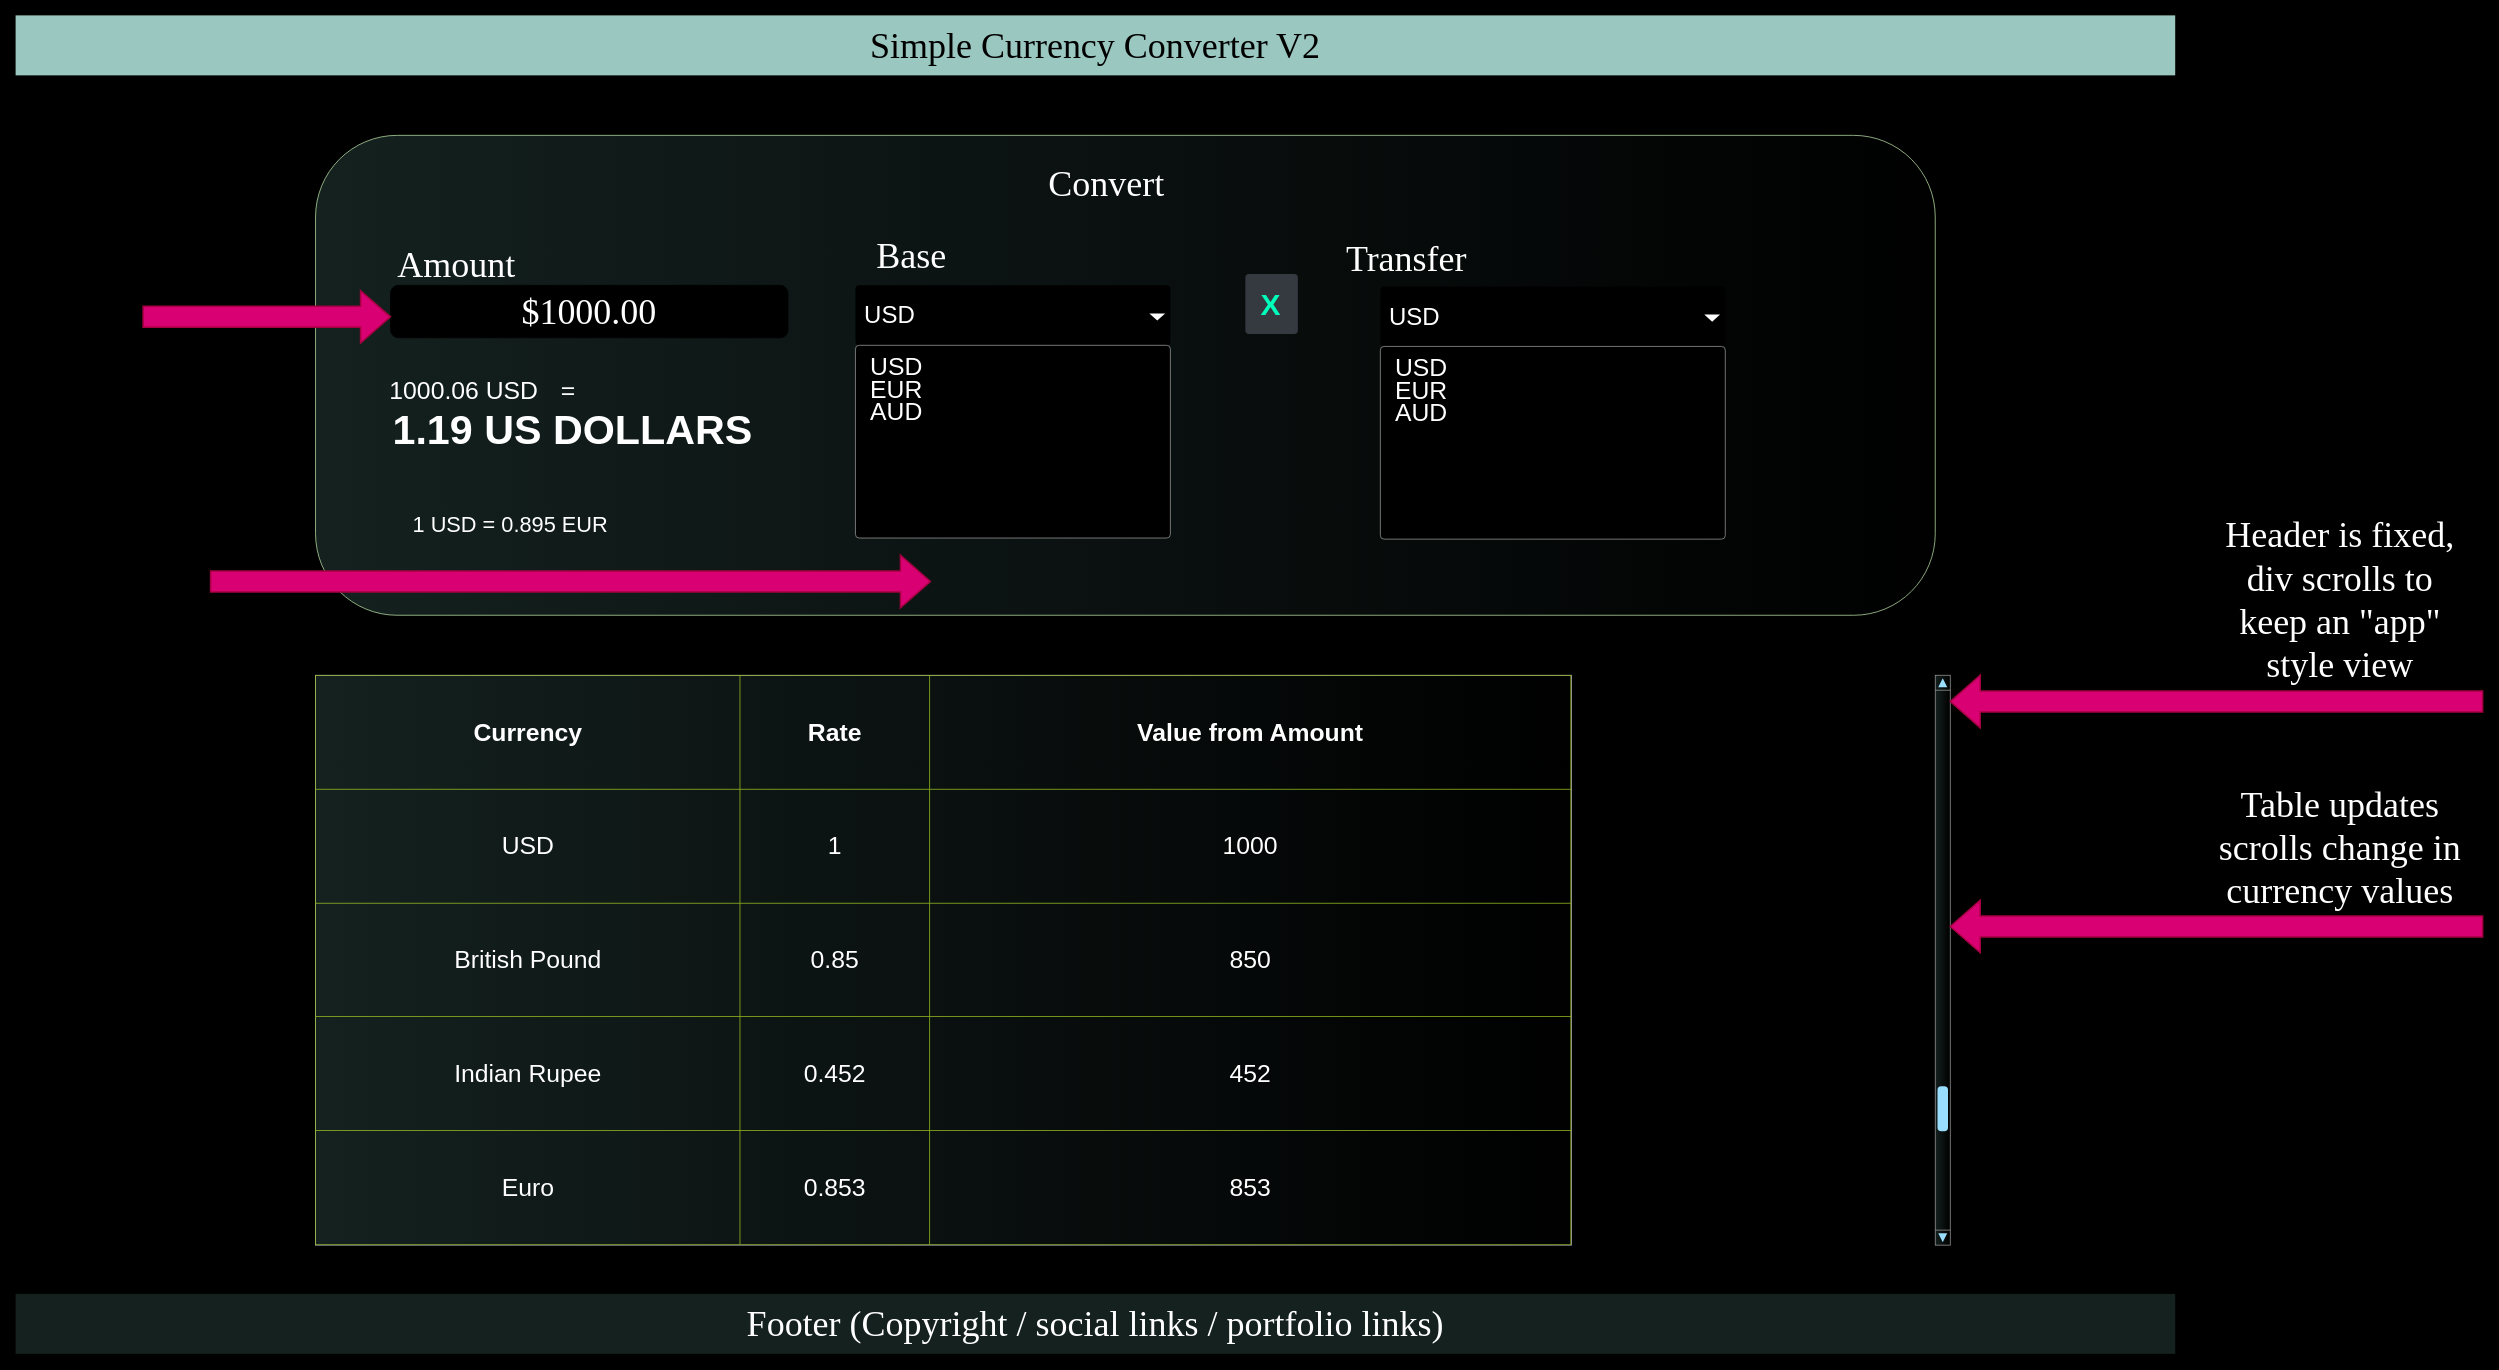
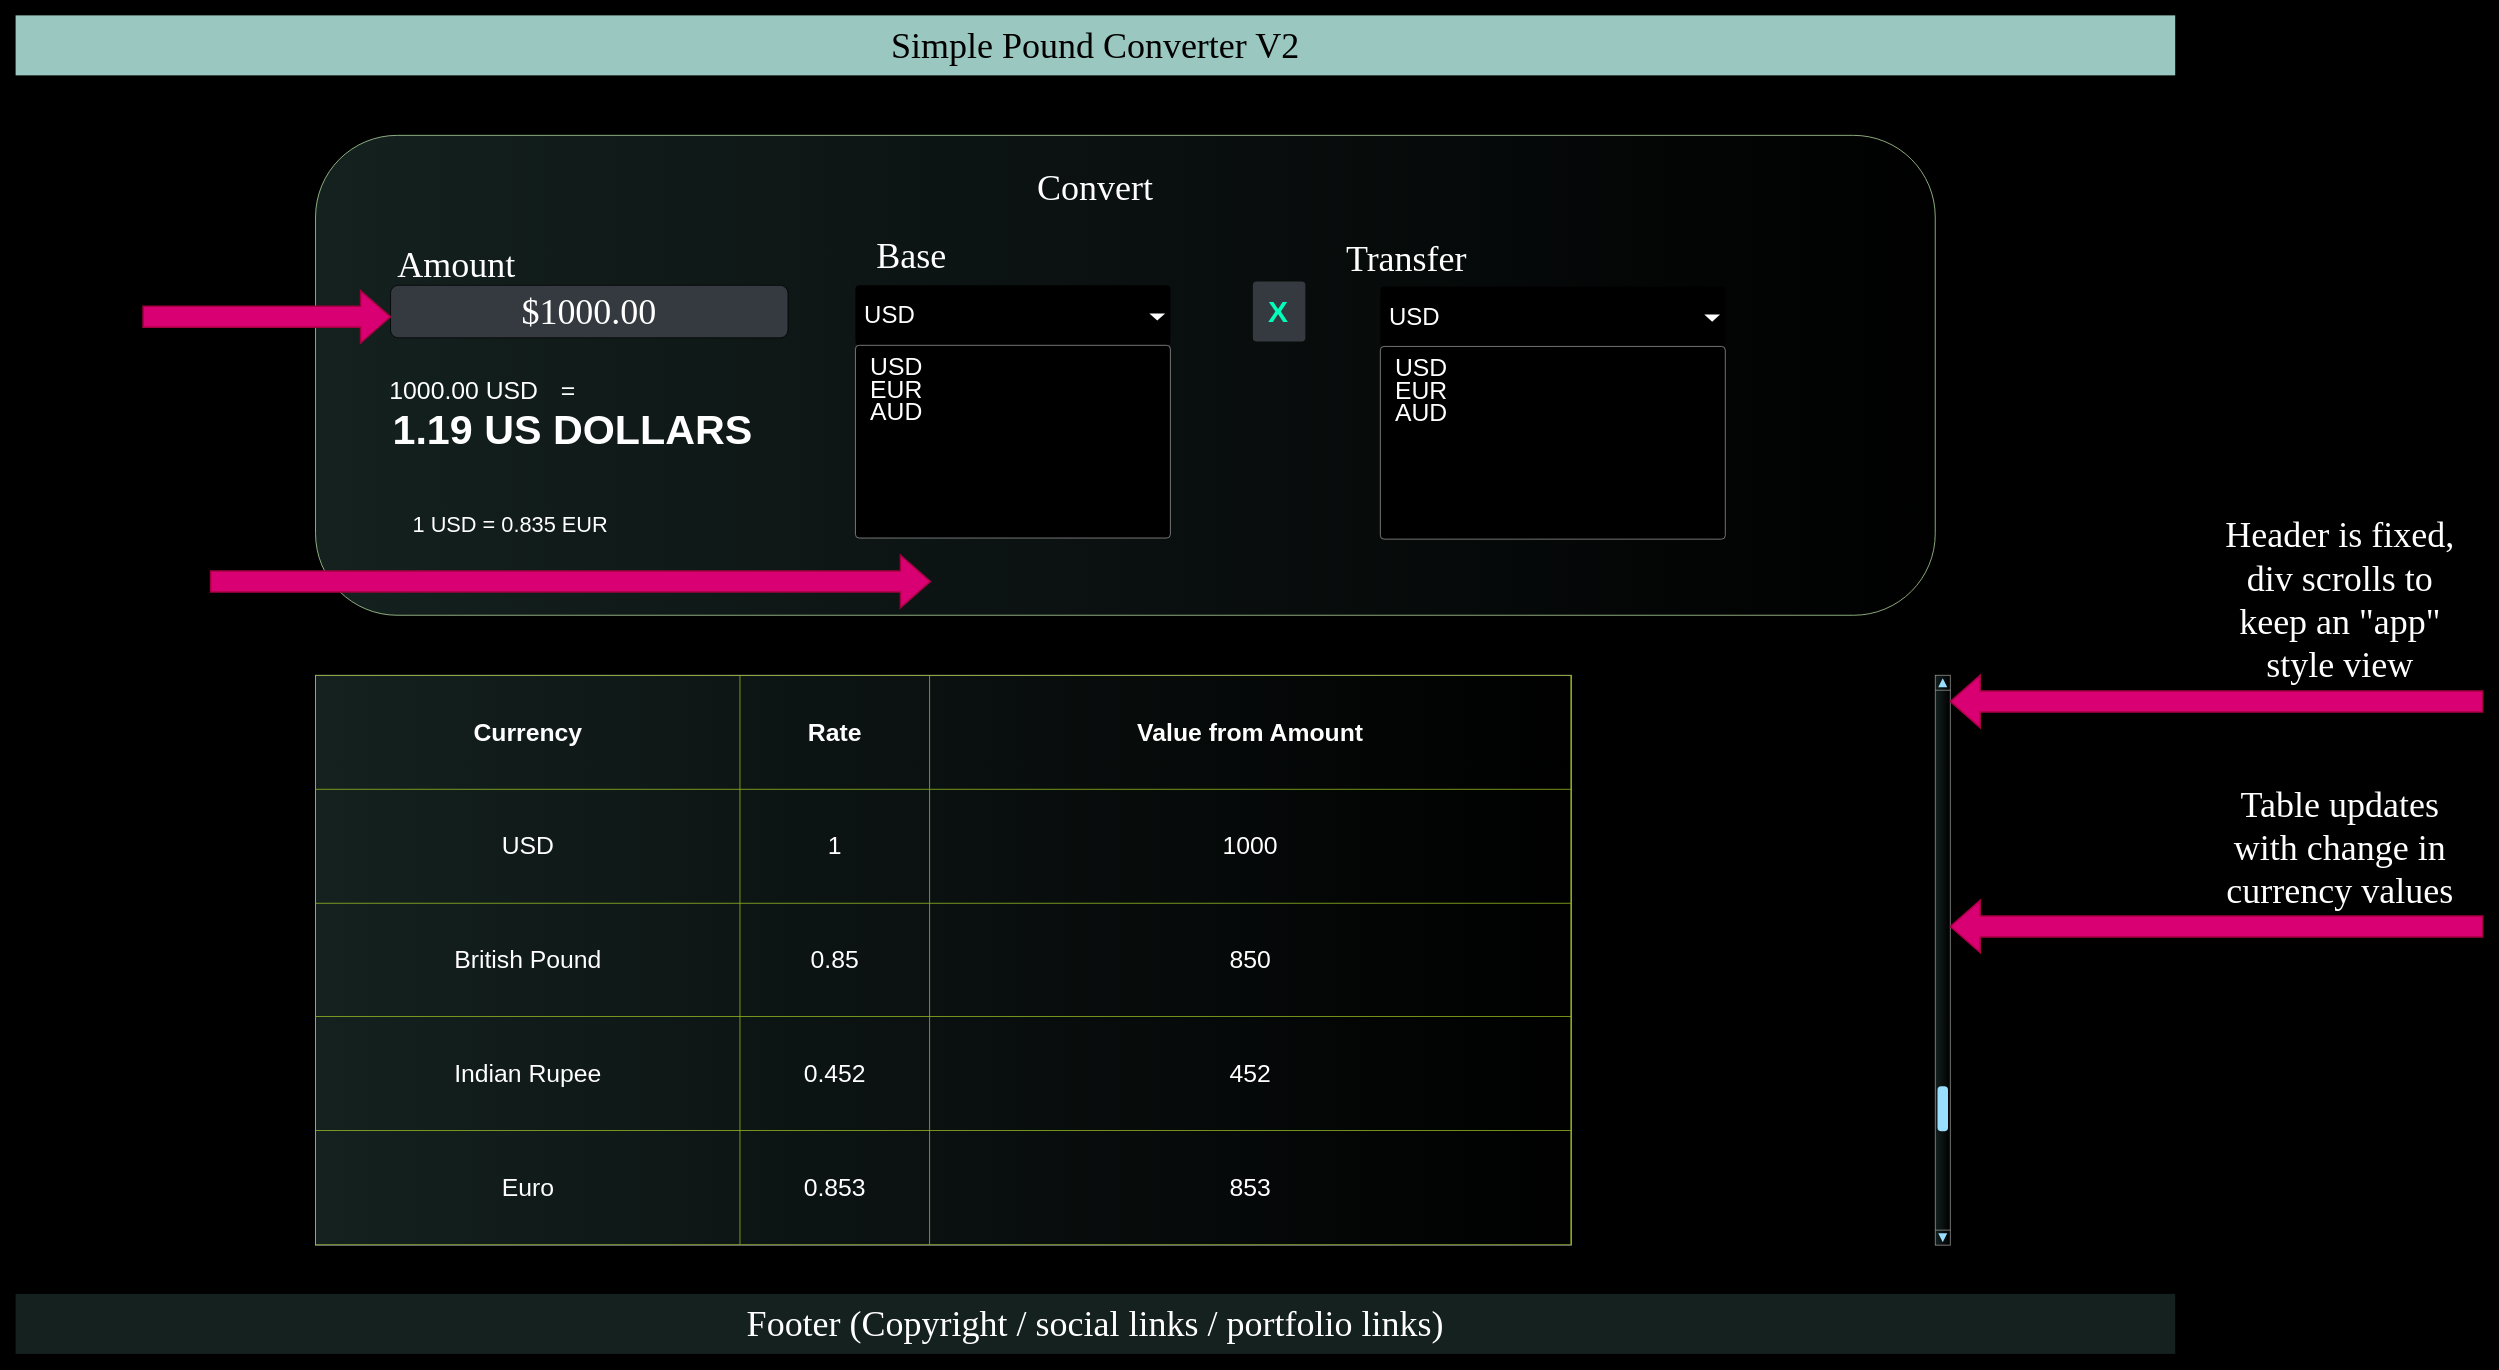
- <mxCell id="3" value="Simple Currency Converter V2" style="html=1;shadow=0;dashed=0;fillColor=none;strokeColor=none;shape=mxgraph.bootstrap.rect;fontSize=48;whiteSpace=wrap;fontFamily=Verdana;fontColor=#000000;" parent="2" vertex="1"><mxGeometry width="2880" height="80" as="geometry" /></mxCell>
+ <mxCell id="3" value="Simple Pound Converter V2" style="html=1;shadow=0;dashed=0;fillColor=none;strokeColor=none;shape=mxgraph.bootstrap.rect;fontSize=48;whiteSpace=wrap;fontFamily=Verdana;fontColor=#000000;" parent="2" vertex="1"><mxGeometry width="2880" height="80" as="geometry" /></mxCell>
- <mxCell id="5" value="Convert" style="text;html=1;strokeColor=none;fillColor=none;align=center;verticalAlign=middle;whiteSpace=wrap;rounded=0;fontFamily=Verdana;fontSize=48;fontColor=#FFFFFF;" parent="1" vertex="1"><mxGeometry x="1365" y="215" width="220" height="60" as="geometry" /></mxCell>
+ <mxCell id="5" value="Convert" style="text;html=1;strokeColor=none;fillColor=none;align=center;verticalAlign=middle;whiteSpace=wrap;rounded=0;fontFamily=Verdana;fontSize=48;fontColor=#FFFFFF;" parent="1" vertex="1"><mxGeometry x="1350" y="220" width="220" height="60" as="geometry" /></mxCell>
- <mxCell id="14" value="&amp;nbsp; &amp;nbsp; &lt;font style=&quot;font-size: 40px&quot;&gt;X&lt;/font&gt;" style="html=1;shadow=0;dashed=0;shape=mxgraph.bootstrap.rrect;rSize=5;strokeColor=none;strokeWidth=1;fillColor=#343A40;whiteSpace=wrap;align=left;verticalAlign=middle;spacingLeft=0;fontStyle=1;fontSize=14;spacing=5;fontColor=#00FFBB;" parent="1" vertex="1"><mxGeometry x="1660" y="365" width="70" height="80" as="geometry" /></mxCell>
+ <mxCell id="14" value="&amp;nbsp; &amp;nbsp; &lt;font style=&quot;font-size: 40px&quot;&gt;X&lt;/font&gt;" style="html=1;shadow=0;dashed=0;shape=mxgraph.bootstrap.rrect;rSize=5;strokeColor=none;strokeWidth=1;fillColor=#343A40;whiteSpace=wrap;align=left;verticalAlign=middle;spacingLeft=0;fontStyle=1;fontSize=14;spacing=5;fontColor=#00FFBB;" parent="1" vertex="1"><mxGeometry x="1670" y="375" width="70" height="80" as="geometry" /></mxCell>
- <mxCell id="6" value="$1000.00" style="rounded=1;whiteSpace=wrap;html=1;fontFamily=Verdana;fontSize=48;fillColor=#000000;fontColor=#FFFFFF;" parent="1" vertex="1"><mxGeometry x="520" y="380" width="530" height="70" as="geometry" /></mxCell>
+ <mxCell id="6" value="$1000.00" style="rounded=1;whiteSpace=wrap;html=1;fontFamily=Verdana;fontSize=48;fillColor=#343a40;fontColor=#FFFFFF;" parent="1" vertex="1"><mxGeometry x="520" y="380" width="530" height="70" as="geometry" /></mxCell>
- <mxCell id="24" value="1000.06 USD" style="text;html=1;strokeColor=none;fillColor=none;align=center;verticalAlign=middle;whiteSpace=wrap;rounded=0;shadow=1;glass=0;labelBackgroundColor=none;sketch=0;fontSize=33;fontColor=#FFFFFF;" parent="1" vertex="1"><mxGeometry x="513" y="510" width="210" height="20" as="geometry" /></mxCell>
+ <mxCell id="24" value="1000.00 USD" style="text;html=1;strokeColor=none;fillColor=none;align=center;verticalAlign=middle;whiteSpace=wrap;rounded=0;shadow=1;glass=0;labelBackgroundColor=none;sketch=0;fontSize=33;fontColor=#FFFFFF;" parent="1" vertex="1"><mxGeometry x="513" y="510" width="210" height="20" as="geometry" /></mxCell>
- <mxCell id="27" value="&lt;font style=&quot;font-size: 29px&quot;&gt;1 USD = 0.895 EUR&lt;/font&gt;" style="text;html=1;strokeColor=none;fillColor=none;align=center;verticalAlign=middle;whiteSpace=wrap;rounded=0;shadow=1;glass=0;labelBackgroundColor=none;sketch=0;fontSize=55;fontColor=#FFFFFF;" parent="1" vertex="1"><mxGeometry x="520" y="670" width="320" height="40" as="geometry" /></mxCell>
+ <mxCell id="27" value="&lt;font style=&quot;font-size: 29px&quot;&gt;1 USD = 0.835 EUR&lt;/font&gt;" style="text;html=1;strokeColor=none;fillColor=none;align=center;verticalAlign=middle;whiteSpace=wrap;rounded=0;shadow=1;glass=0;labelBackgroundColor=none;sketch=0;fontSize=55;fontColor=#FFFFFF;" parent="1" vertex="1"><mxGeometry x="520" y="670" width="320" height="40" as="geometry" /></mxCell>
- <mxCell id="35" value="Table updates scrolls change in currency values" style="text;html=1;strokeColor=none;fillColor=none;align=center;verticalAlign=middle;whiteSpace=wrap;rounded=0;fontFamily=Verdana;fontSize=48;fontColor=#FFFFFF;" vertex="1" parent="1"><mxGeometry x="2950" y="1040" width="340" height="180" as="geometry" /></mxCell>
+ <mxCell id="35" value="Table updates with change in currency values" style="text;html=1;strokeColor=none;fillColor=none;align=center;verticalAlign=middle;whiteSpace=wrap;rounded=0;fontFamily=Verdana;fontSize=48;fontColor=#FFFFFF;" vertex="1" parent="1"><mxGeometry x="2950" y="1040" width="340" height="180" as="geometry" /></mxCell>
